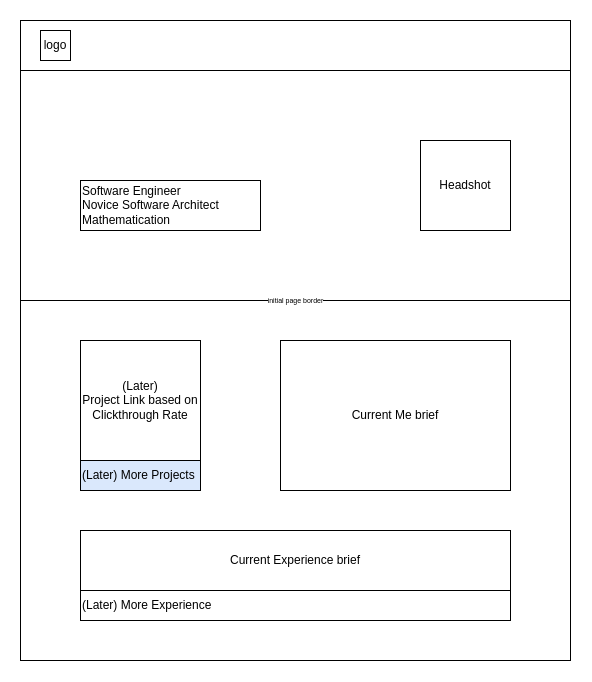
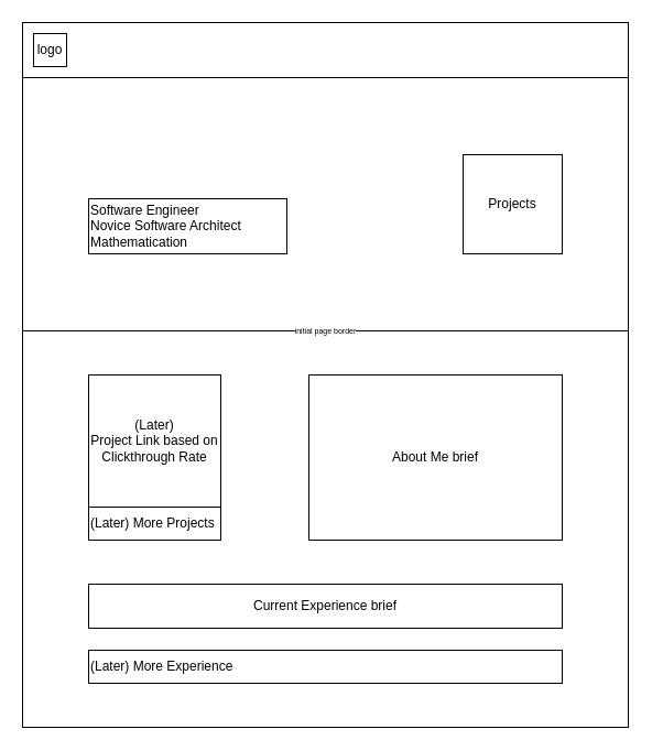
- <mxCell id="4" value="logo" style="rounded=0;whiteSpace=wrap;html=1;" vertex="1" parent="1"><mxGeometry x="40" y="30" width="30" height="30" as="geometry" /></mxCell>
+ <mxCell id="4" value="logo" style="rounded=0;whiteSpace=wrap;html=1;" vertex="1" parent="1"><mxGeometry x="30" y="30" width="30" height="30" as="geometry" /></mxCell>
- <mxCell id="6" value="Headshot" style="rounded=0;whiteSpace=wrap;html=1;" vertex="1" parent="1"><mxGeometry x="420" y="140" width="90" height="90" as="geometry" /></mxCell>
+ <mxCell id="6" value="Projects" style="rounded=0;whiteSpace=wrap;html=1;" vertex="1" parent="1"><mxGeometry x="420" y="140" width="90" height="90" as="geometry" /></mxCell>
- <mxCell id="9" value="Current Me brief" style="rounded=0;whiteSpace=wrap;html=1;" vertex="1" parent="1"><mxGeometry x="280" y="340" width="230" height="150" as="geometry" /></mxCell>
+ <mxCell id="9" value="About Me brief" style="rounded=0;whiteSpace=wrap;html=1;" vertex="1" parent="1"><mxGeometry x="280" y="340" width="230" height="150" as="geometry" /></mxCell>
- <mxCell id="11" value="(Later) More Projects" style="rounded=0;whiteSpace=wrap;html=1;align=left;fillColor=#dae8fc;" vertex="1" parent="1"><mxGeometry x="80" y="460" width="120" height="30" as="geometry" /></mxCell>
+ <mxCell id="11" value="(Later) More Projects" style="rounded=0;whiteSpace=wrap;html=1;align=left;" vertex="1" parent="1"><mxGeometry x="80" y="460" width="120" height="30" as="geometry" /></mxCell>
- <mxCell id="12" value="Current Experience brief" style="rounded=0;whiteSpace=wrap;html=1;" vertex="1" parent="1"><mxGeometry x="80" y="530" width="430" height="60" as="geometry" /></mxCell>
+ <mxCell id="12" value="Current Experience brief" style="rounded=0;whiteSpace=wrap;html=1;" vertex="1" parent="1"><mxGeometry x="80" y="530" width="430" height="40" as="geometry" /></mxCell>
